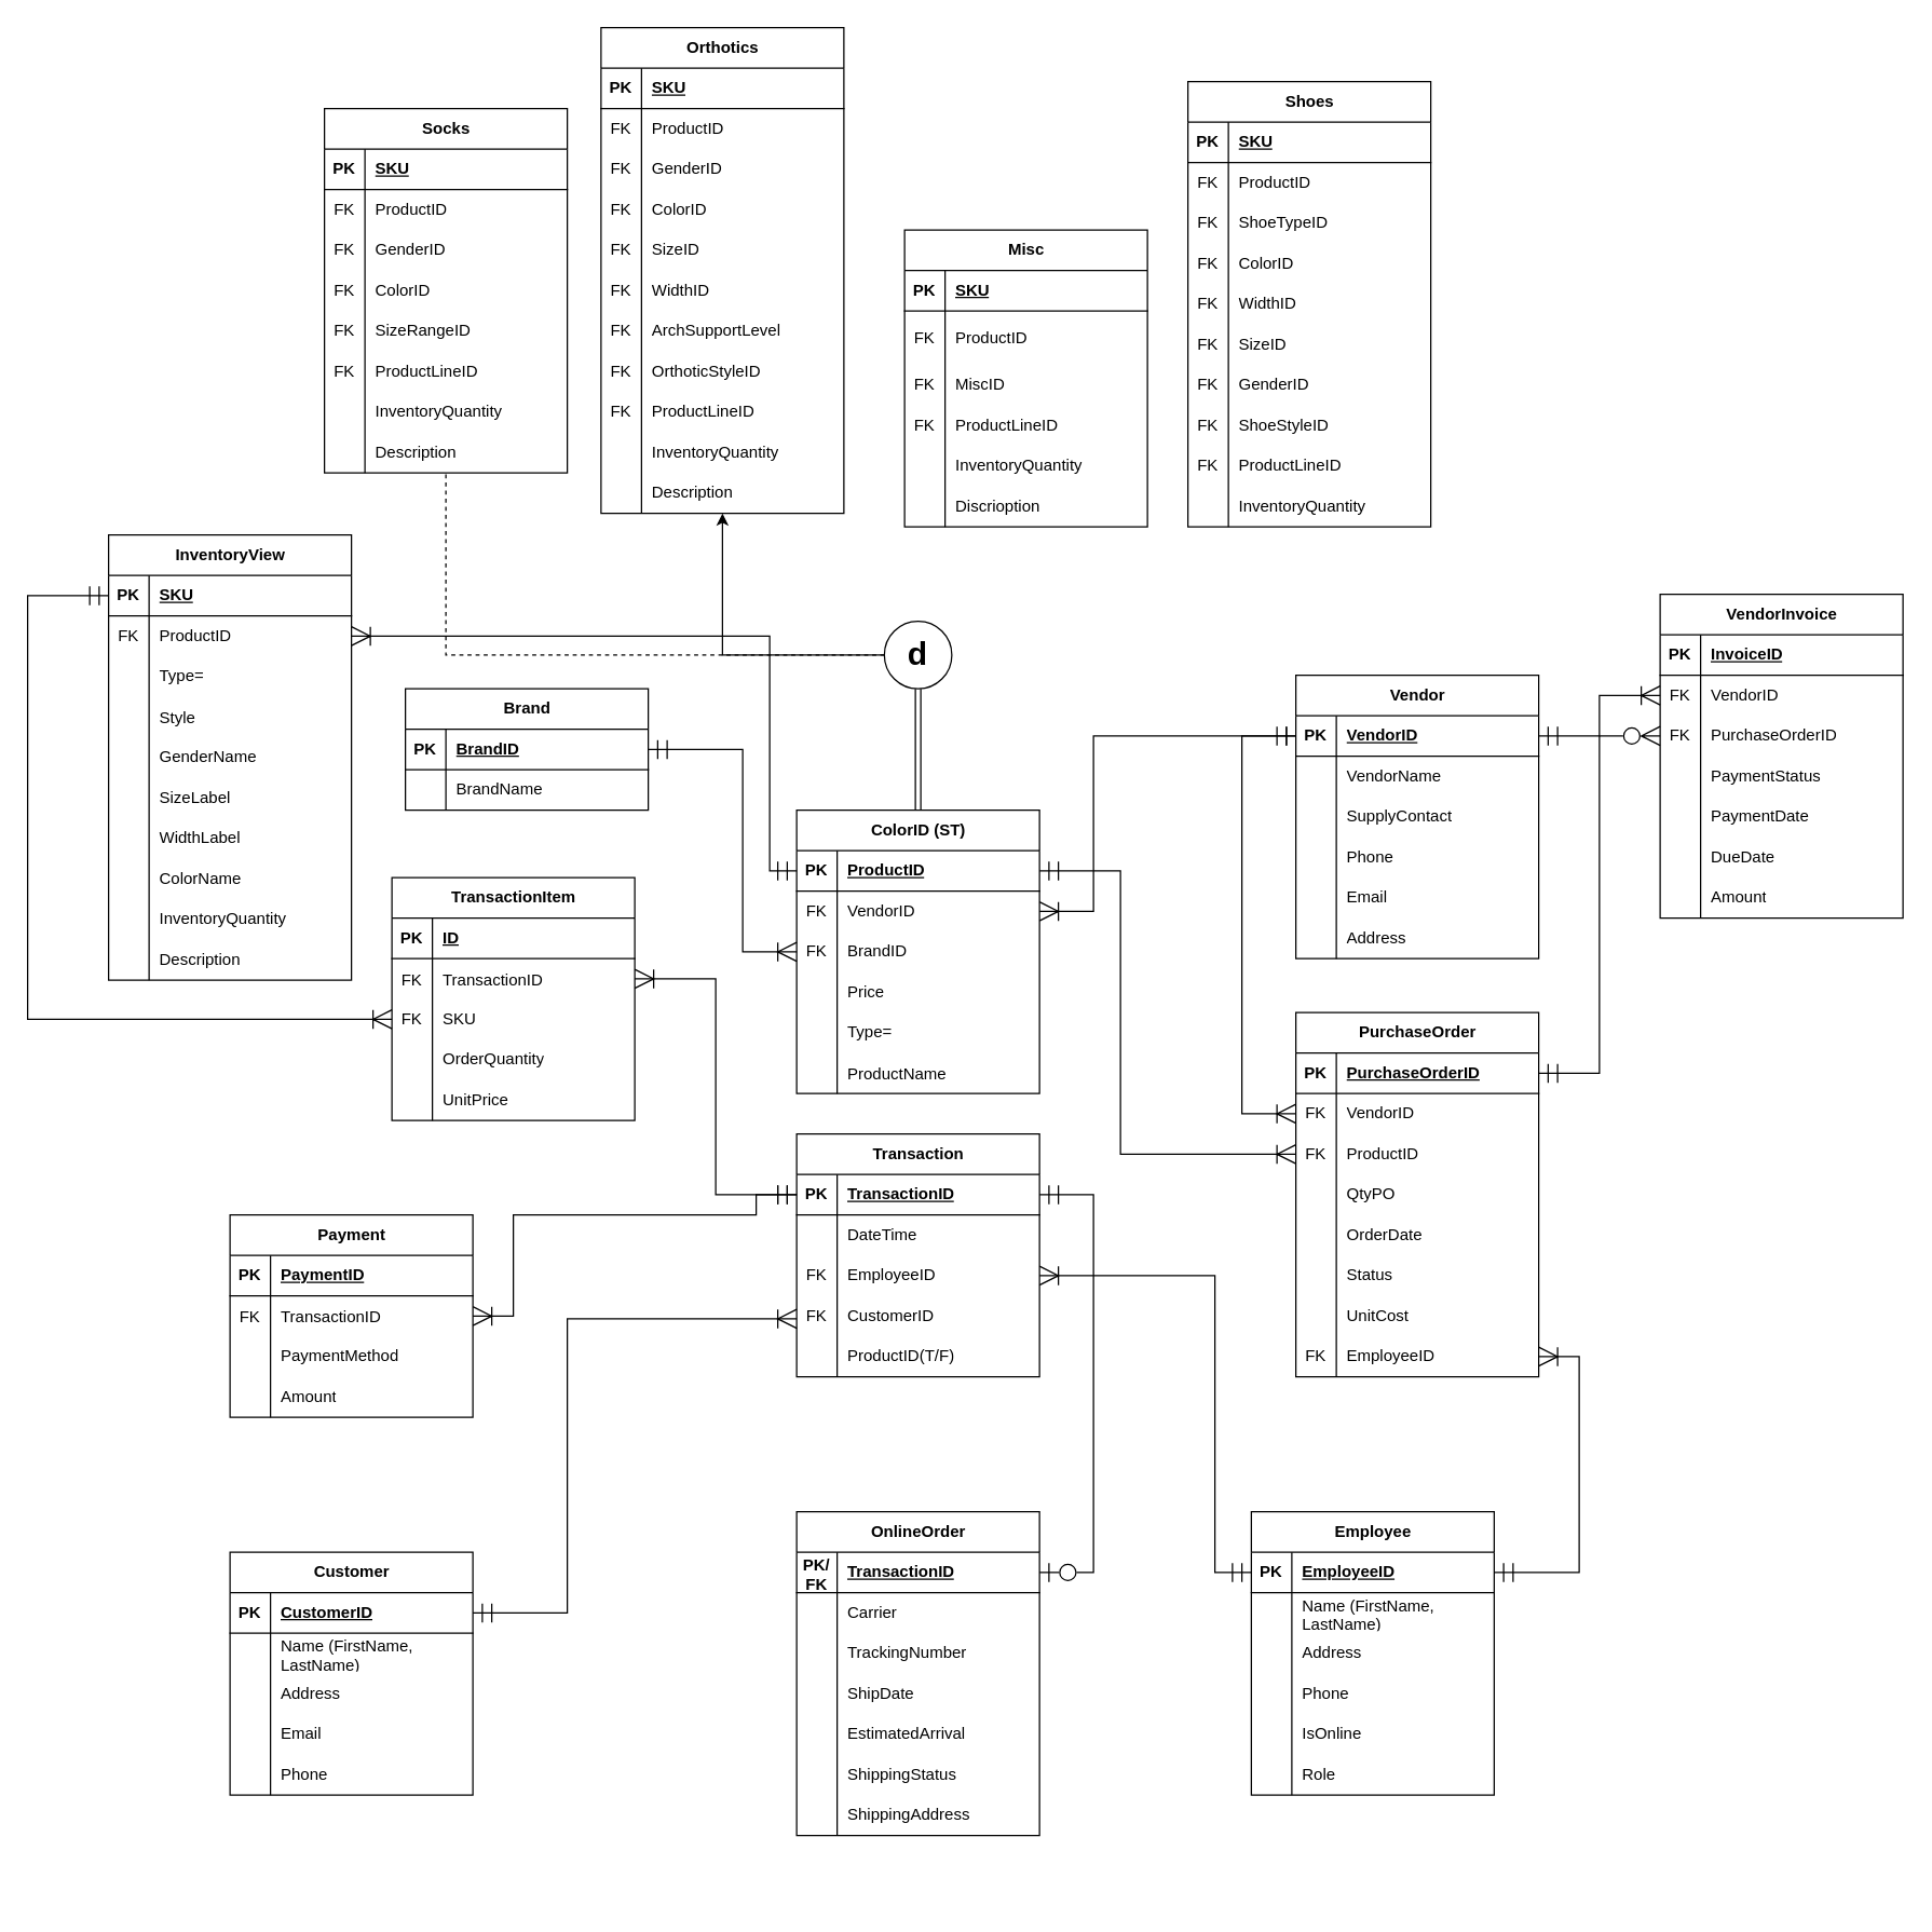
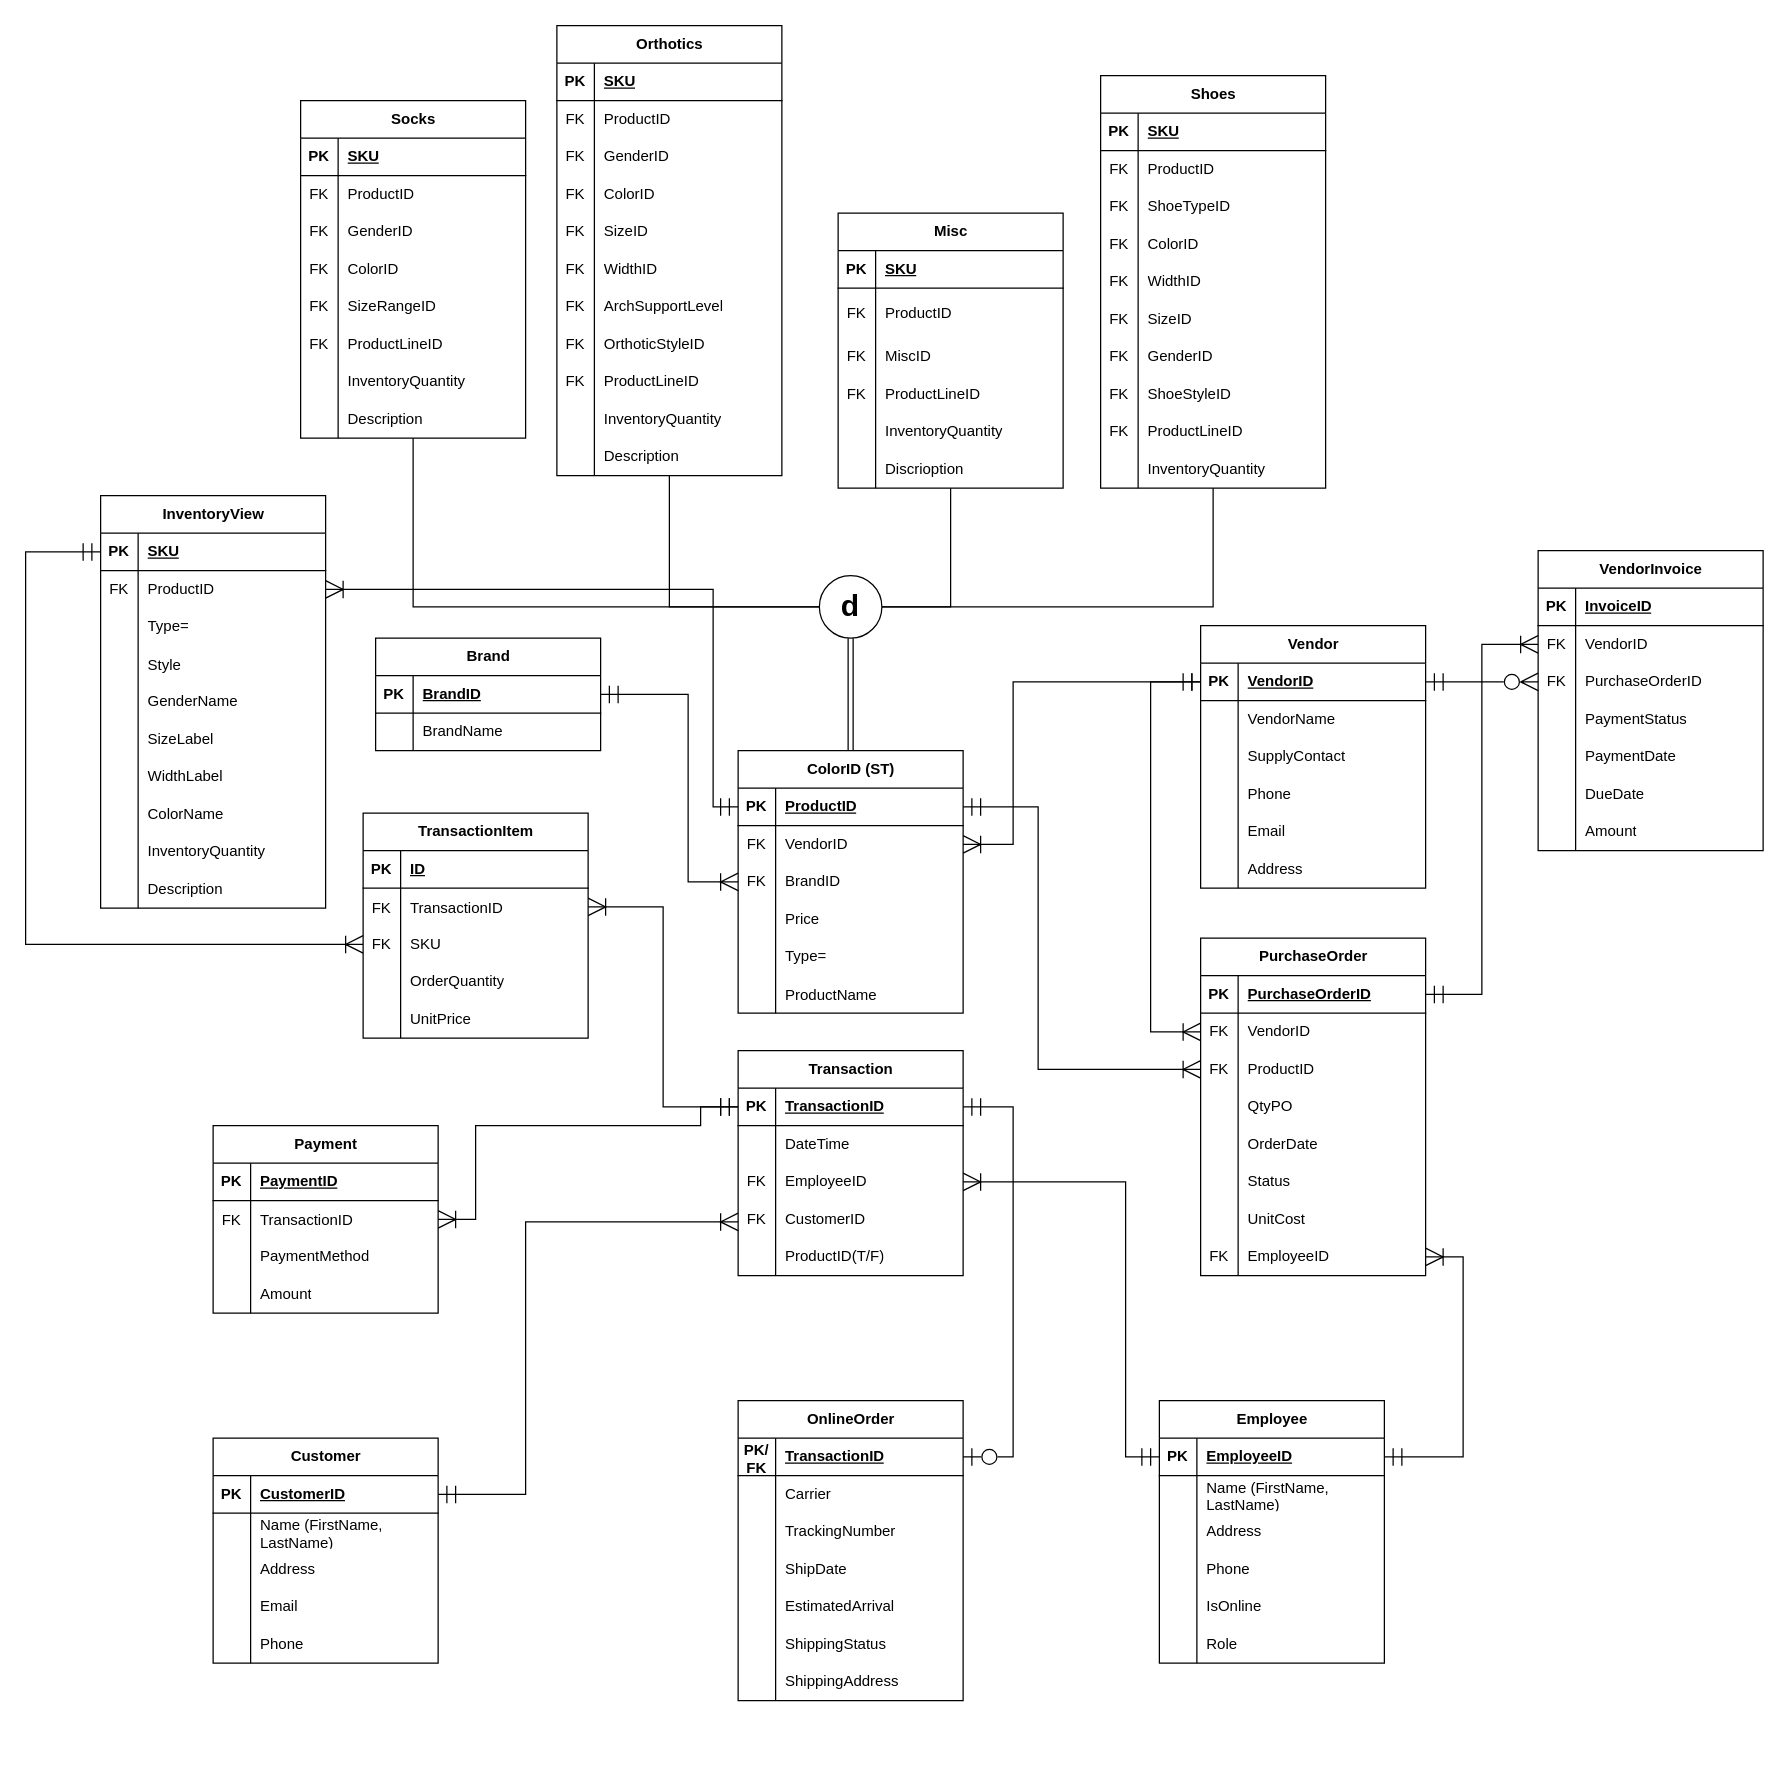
- <mxCell id="258" style="edgeStyle=orthogonalEdgeStyle;rounded=0;orthogonalLoop=1;jettySize=auto;html=1;endArrow=classic;startFill=0;exitX=0;exitY=0.5;exitDx=0;exitDy=0;" parent="1" source="261" target="203" edge="1"><mxGeometry relative="1" as="geometry" /></mxCell>
+ <mxCell id="258" style="edgeStyle=orthogonalEdgeStyle;rounded=0;orthogonalLoop=1;jettySize=auto;html=1;endArrow=none;startFill=0;exitX=0;exitY=0.5;exitDx=0;exitDy=0;" parent="1" source="261" target="203" edge="1"><mxGeometry relative="1" as="geometry" /></mxCell>
+ <mxCell id="259" style="edgeStyle=orthogonalEdgeStyle;rounded=0;orthogonalLoop=1;jettySize=auto;html=1;endArrow=none;startFill=0;exitX=1;exitY=0.5;exitDx=0;exitDy=0;" parent="1" source="261" target="238" edge="1"><mxGeometry relative="1" as="geometry" /></mxCell>
- <mxCell id="257" style="edgeStyle=orthogonalEdgeStyle;rounded=0;orthogonalLoop=1;jettySize=auto;html=1;endArrow=none;startFill=0;dashed=1;" parent="1" source="261" target="178" edge="1"><mxGeometry relative="1" as="geometry" /></mxCell>
+ <mxCell id="257" style="edgeStyle=orthogonalEdgeStyle;rounded=0;orthogonalLoop=1;jettySize=auto;html=1;endArrow=none;startFill=0;" parent="1" source="261" target="178" edge="1"><mxGeometry relative="1" as="geometry" /></mxCell>
+ <mxCell id="260" style="edgeStyle=orthogonalEdgeStyle;rounded=0;orthogonalLoop=1;jettySize=auto;html=1;endArrow=none;startFill=0;" parent="1" source="261" target="262" edge="1"><mxGeometry relative="1" as="geometry" /></mxCell>
